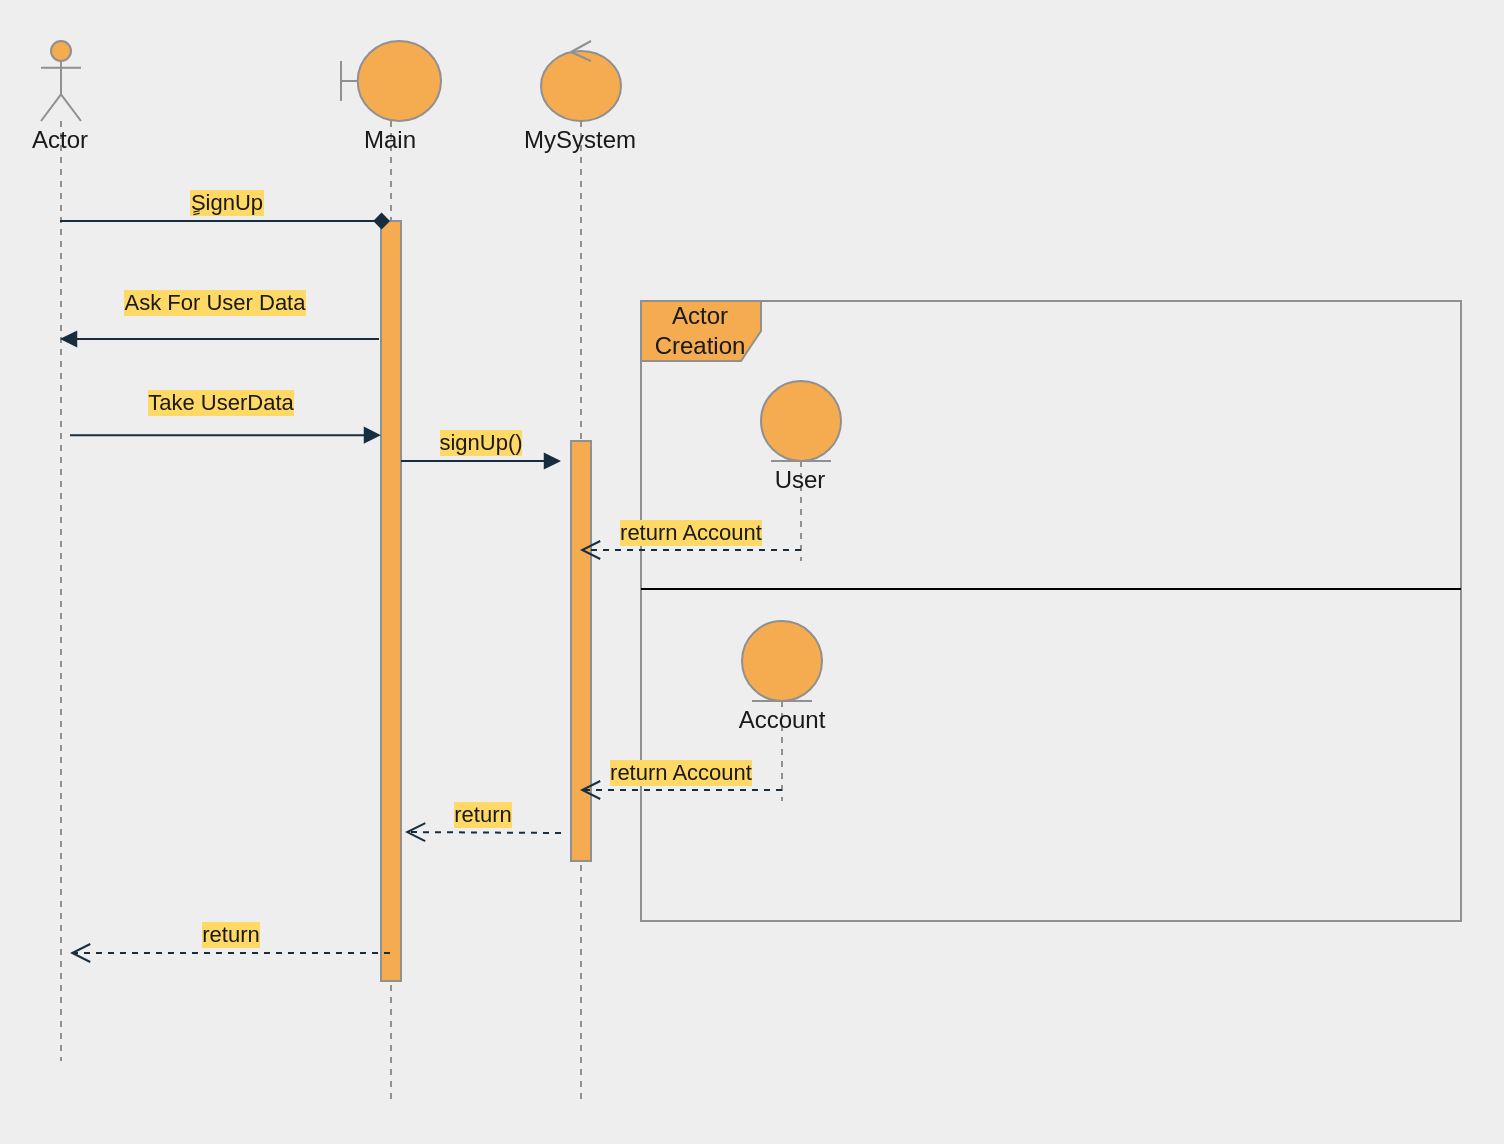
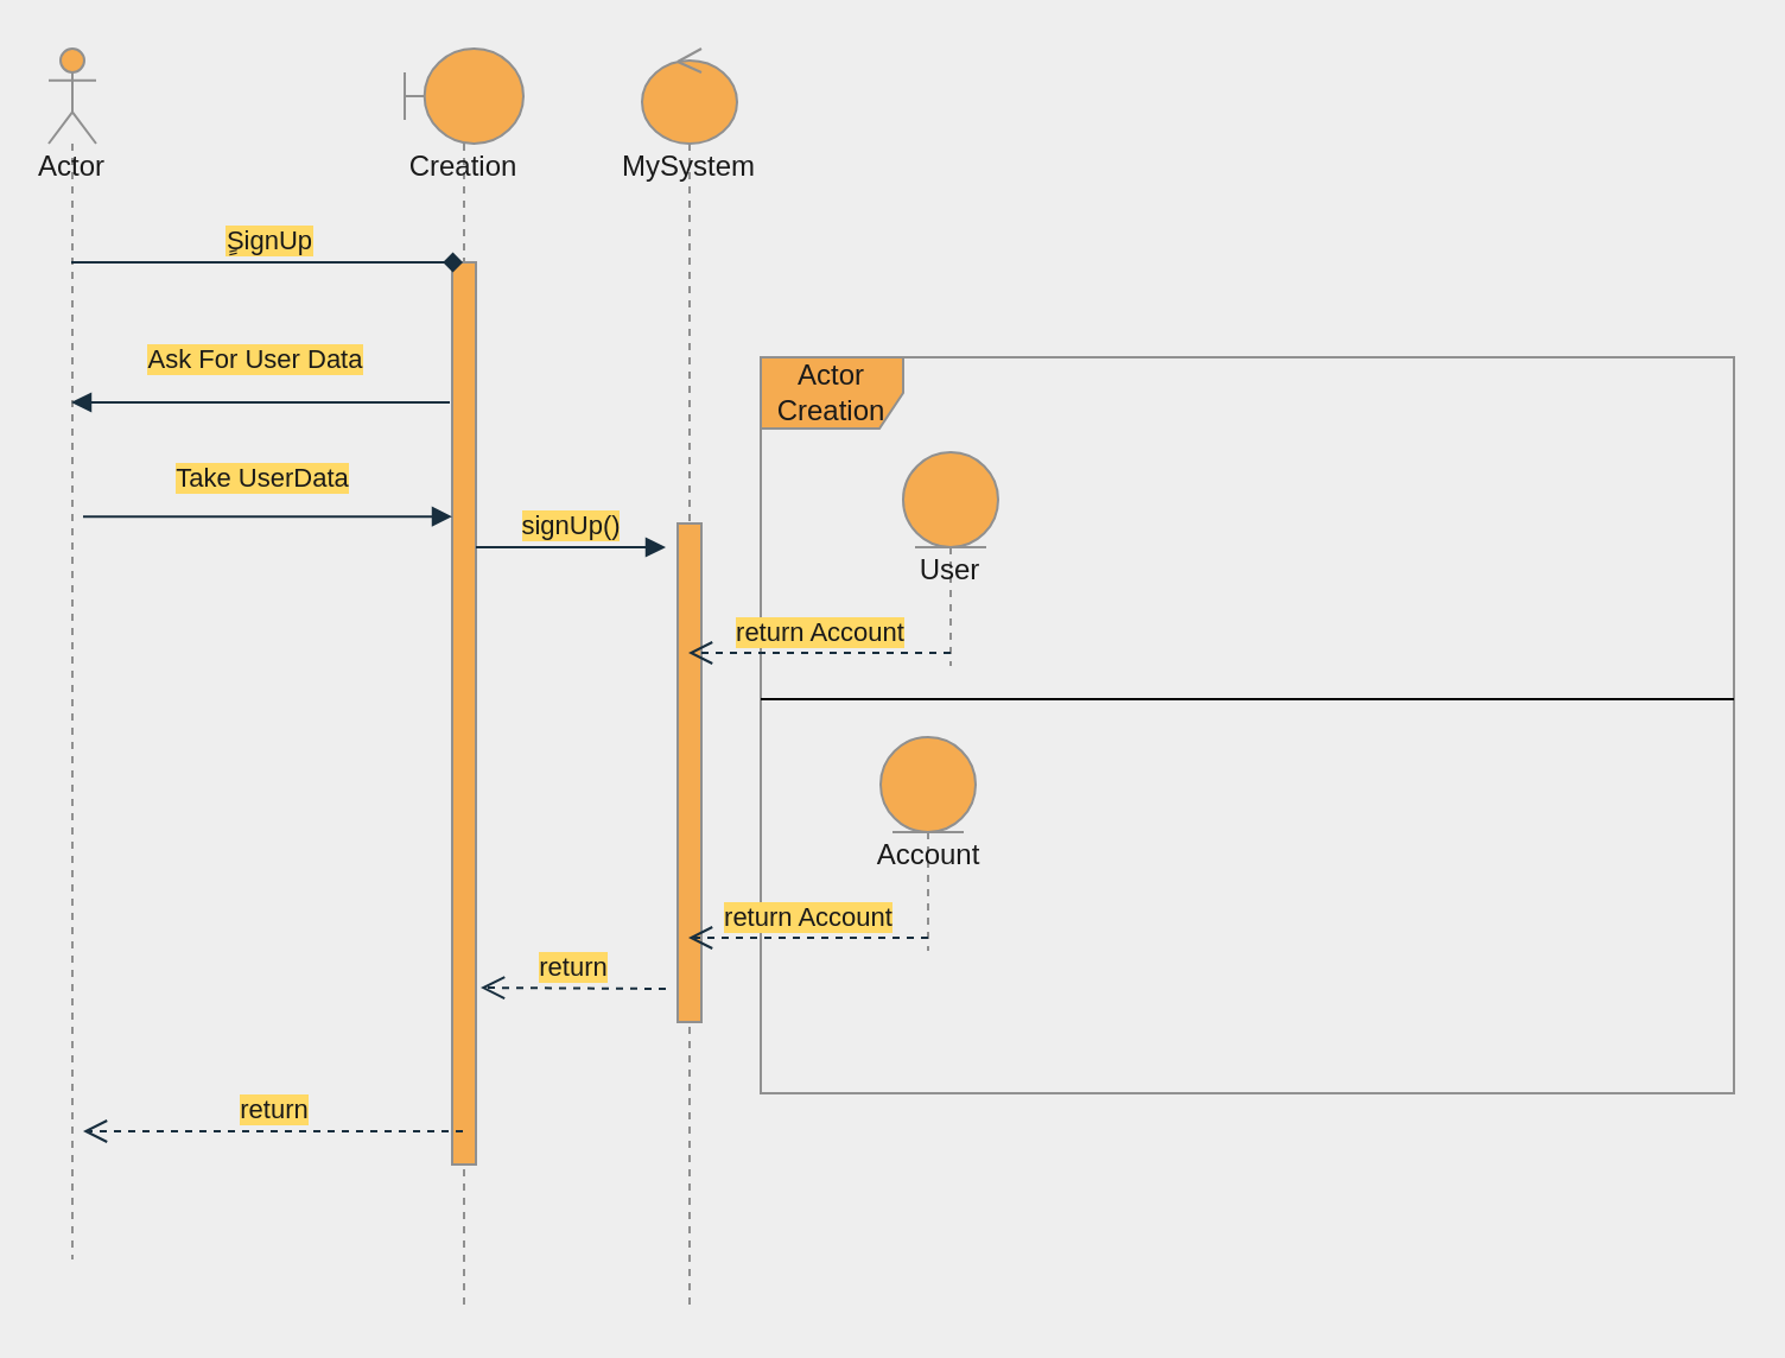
- <mxCell id="3" value="Main" style="shape=umlLifeline;participant=umlBoundary;perimeter=lifelinePerimeter;whiteSpace=wrap;html=1;container=1;collapsible=0;recursiveResize=0;verticalAlign=top;spacingTop=36;outlineConnect=0;strokeColor=#909090;fontColor=#1A1A1A;fillColor=#F5AB50;" vertex="1" parent="1"><mxGeometry x="170" y="20" width="50" height="530" as="geometry" /></mxCell>
+ <mxCell id="3" value="Creation" style="shape=umlLifeline;participant=umlBoundary;perimeter=lifelinePerimeter;whiteSpace=wrap;html=1;container=1;collapsible=0;recursiveResize=0;verticalAlign=top;spacingTop=36;outlineConnect=0;strokeColor=#909090;fontColor=#1A1A1A;fillColor=#F5AB50;" vertex="1" parent="1"><mxGeometry x="170" y="20" width="50" height="530" as="geometry" /></mxCell>
